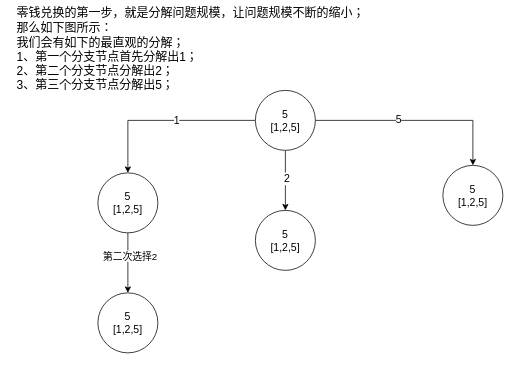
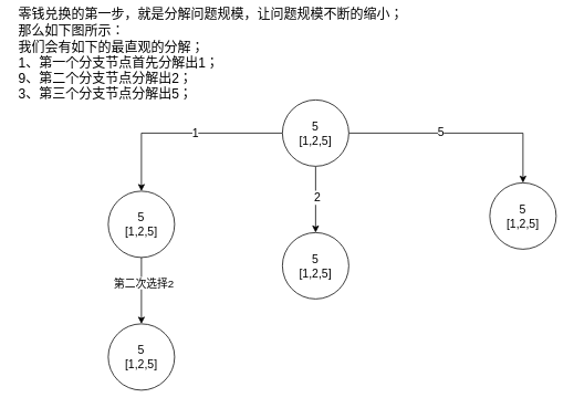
- <mxCell id="14" value="&lt;span style=&quot;font-size: 16px&quot;&gt;零钱兑换的第一步，就是分解问题规模，让问题规模不断的缩小；&lt;/span&gt;&lt;br&gt;&lt;span style=&quot;font-size: 16px&quot;&gt;那么如下图所示：&lt;/span&gt;&lt;br&gt;&lt;span style=&quot;font-size: 16px&quot;&gt;我们会有如下的最直观的分解；&lt;/span&gt;&lt;br&gt;&lt;span style=&quot;font-size: 16px&quot;&gt;1、第一个分支节点首先分解出1；&lt;/span&gt;&lt;br&gt;&lt;span style=&quot;font-size: 16px&quot;&gt;2、第二个分支节点分解出2；&lt;/span&gt;&lt;br&gt;&lt;span style=&quot;font-size: 16px&quot;&gt;3、第三个分支节点分解出5；&lt;/span&gt;&lt;br&gt;&lt;font style=&quot;font-size: 16px&quot;&gt;&lt;br&gt;&lt;/font&gt;" style="text;html=1;align=left;verticalAlign=middle;resizable=0;points=[];autosize=1;strokeColor=none;fillColor=none;" vertex="1" parent="1"><mxGeometry x="20" y="20" width="480" height="110" as="geometry" /></mxCell>
+ <mxCell id="14" value="&lt;span style=&quot;font-size: 16px&quot;&gt;零钱兑换的第一步，就是分解问题规模，让问题规模不断的缩小；&lt;/span&gt;&lt;br&gt;&lt;span style=&quot;font-size: 16px&quot;&gt;那么如下图所示：&lt;/span&gt;&lt;br&gt;&lt;span style=&quot;font-size: 16px&quot;&gt;我们会有如下的最直观的分解；&lt;/span&gt;&lt;br&gt;&lt;span style=&quot;font-size: 16px&quot;&gt;1、第一个分支节点首先分解出1；&lt;/span&gt;&lt;br&gt;&lt;span style=&quot;font-size: 16px&quot;&gt;9、第二个分支节点分解出2；&lt;/span&gt;&lt;br&gt;&lt;span style=&quot;font-size: 16px&quot;&gt;3、第三个分支节点分解出5；&lt;/span&gt;&lt;br&gt;&lt;font style=&quot;font-size: 16px&quot;&gt;&lt;br&gt;&lt;/font&gt;" style="text;html=1;align=left;verticalAlign=middle;resizable=0;points=[];autosize=1;strokeColor=none;fillColor=none;" vertex="1" parent="1"><mxGeometry x="20" y="20" width="480" height="110" as="geometry" /></mxCell>
